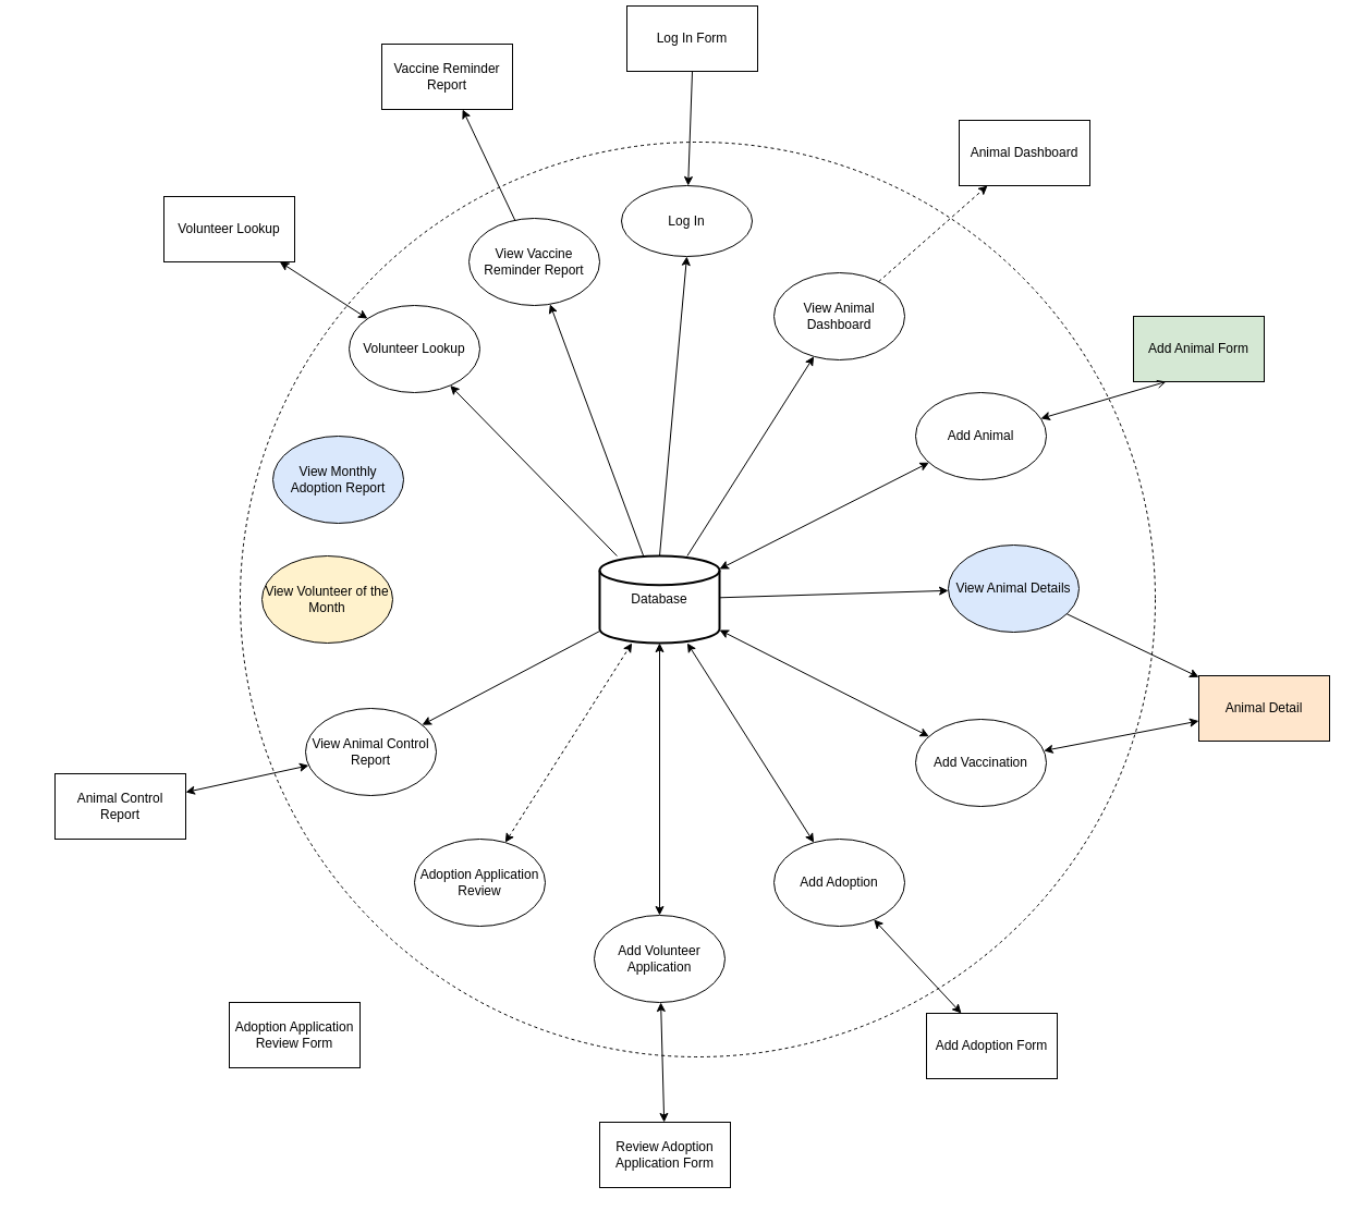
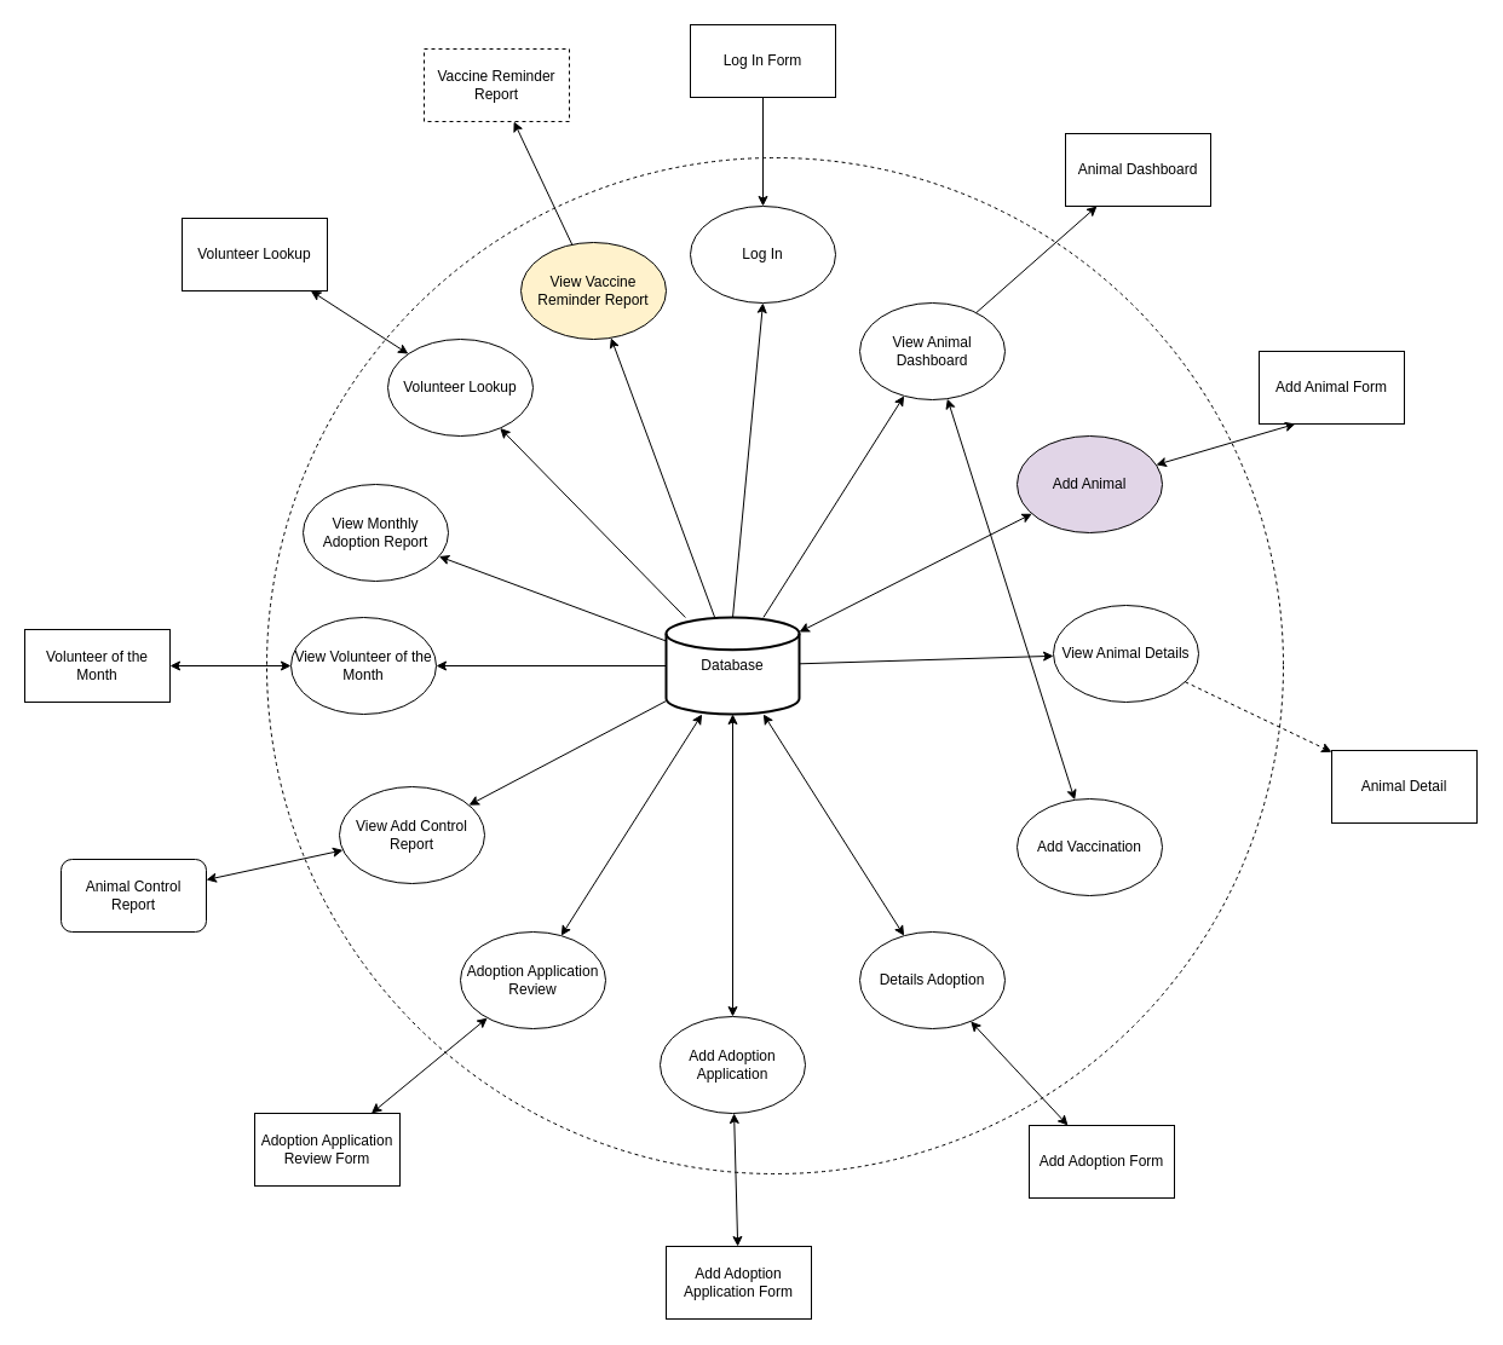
- <mxCell id="10" value="Log In Form" style="rounded=0;whiteSpace=wrap;html=1;fillColor=#ffffff;" parent="1" vertex="1"><mxGeometry x="575" y="5" width="120" height="60" as="geometry" /></mxCell>
+ <mxCell id="10" value="Log In Form" style="rounded=0;whiteSpace=wrap;html=1;fillColor=#ffffff;" parent="1" vertex="1"><mxGeometry x="570" y="20" width="120" height="60" as="geometry" /></mxCell>
- <mxCell id="23" value="Vaccine Reminder Report" style="rounded=0;whiteSpace=wrap;html=1;fillColor=#ffffff;" parent="1" vertex="1"><mxGeometry x="350" y="40" width="120" height="60" as="geometry" /></mxCell>
+ <mxCell id="23" value="Vaccine Reminder Report" style="rounded=0;whiteSpace=wrap;html=1;fillColor=#ffffff;dashed=1;" parent="1" vertex="1"><mxGeometry x="350" y="40" width="120" height="60" as="geometry" /></mxCell>
- <mxCell id="6" value="Log In" style="ellipse;whiteSpace=wrap;html=1;fillColor=#ffffff;" parent="1" vertex="1"><mxGeometry x="570" y="170" width="120" height="65" as="geometry" /></mxCell>
+ <mxCell id="6" value="Log In" style="ellipse;whiteSpace=wrap;html=1;fillColor=#ffffff;" parent="1" vertex="1"><mxGeometry x="570" y="170" width="120" height="80" as="geometry" /></mxCell>
- <mxCell id="32" value="" style="endArrow=classic;html=1;dashed=1;" parent="1" source="12" target="28" edge="1"><mxGeometry width="50" height="50" relative="1" as="geometry"><mxPoint x="649.98" y="530" as="sourcePoint" /><mxPoint x="758.843" y="337.431" as="targetPoint" /></mxGeometry></mxCell>
+ <mxCell id="32" value="" style="endArrow=classic;html=1;" parent="1" source="12" target="28" edge="1"><mxGeometry width="50" height="50" relative="1" as="geometry"><mxPoint x="649.98" y="530" as="sourcePoint" /><mxPoint x="758.843" y="337.431" as="targetPoint" /></mxGeometry></mxCell>
- <mxCell id="22" value="View Vaccine Reminder Report" style="ellipse;whiteSpace=wrap;html=1;fillColor=#ffffff;" parent="1" vertex="1"><mxGeometry x="430" y="200" width="120" height="80" as="geometry" /></mxCell>
+ <mxCell id="22" value="View Vaccine Reminder Report" style="ellipse;whiteSpace=wrap;html=1;fillColor=#fff2cc;" parent="1" vertex="1"><mxGeometry x="430" y="200" width="120" height="80" as="geometry" /></mxCell>
- <mxCell id="8" value="Add Animal Form" style="rounded=0;whiteSpace=wrap;html=1;fillColor=#d5e8d4;" parent="1" vertex="1"><mxGeometry x="1040" y="290" width="120" height="60" as="geometry" /></mxCell>
+ <mxCell id="8" value="Add Animal Form" style="rounded=0;whiteSpace=wrap;html=1;fillColor=#ffffff;" parent="1" vertex="1"><mxGeometry x="1040" y="290" width="120" height="60" as="geometry" /></mxCell>
- <mxCell id="38" value="" style="endArrow=open;startArrow=classic;html=1;entryX=0.25;entryY=1;entryDx=0;entryDy=0;" parent="1" source="11" target="8" edge="1"><mxGeometry width="50" height="50" relative="1" as="geometry"><mxPoint x="1100" y="480" as="sourcePoint" /><mxPoint x="1150" y="430" as="targetPoint" /></mxGeometry></mxCell>
+ <mxCell id="38" value="" style="endArrow=classic;startArrow=classic;html=1;entryX=0.25;entryY=1;entryDx=0;entryDy=0;" parent="1" source="11" target="8" edge="1"><mxGeometry width="50" height="50" relative="1" as="geometry"><mxPoint x="1100" y="480" as="sourcePoint" /><mxPoint x="1150" y="430" as="targetPoint" /></mxGeometry></mxCell>
- <mxCell id="11" value="Add Animal" style="ellipse;whiteSpace=wrap;html=1;fillColor=#ffffff;" parent="1" vertex="1"><mxGeometry x="840" y="360" width="120" height="80" as="geometry" /></mxCell>
+ <mxCell id="11" value="Add Animal" style="ellipse;whiteSpace=wrap;html=1;fillColor=#e1d5e7;" parent="1" vertex="1"><mxGeometry x="840" y="360" width="120" height="80" as="geometry" /></mxCell>
- <mxCell id="16" value="View Monthly Adoption Report" style="ellipse;whiteSpace=wrap;html=1;fillColor=#dae8fc;" parent="1" vertex="1"><mxGeometry x="250" y="400" width="120" height="80" as="geometry" /></mxCell>
+ <mxCell id="16" value="View Monthly Adoption Report" style="ellipse;whiteSpace=wrap;html=1;fillColor=#ffffff;" parent="1" vertex="1"><mxGeometry x="250" y="400" width="120" height="80" as="geometry" /></mxCell>
+ <mxCell id="49" value="" style="endArrow=classic;html=1;" parent="1" source="20" target="16" edge="1"><mxGeometry width="50" height="50" relative="1" as="geometry"><mxPoint x="80" y="320" as="sourcePoint" /><mxPoint x="130" y="270" as="targetPoint" /></mxGeometry></mxCell>
- <mxCell id="18" value="View Animal Details" style="ellipse;whiteSpace=wrap;html=1;fillColor=#dae8fc;" parent="1" vertex="1"><mxGeometry x="870" y="500" width="120" height="80" as="geometry" /></mxCell>
+ <mxCell id="18" value="View Animal Details" style="ellipse;whiteSpace=wrap;html=1;fillColor=#ffffff;" parent="1" vertex="1"><mxGeometry x="870" y="500" width="120" height="80" as="geometry" /></mxCell>
+ <mxCell id="25" value="Volunteer of the Month" style="rounded=0;whiteSpace=wrap;html=1;fillColor=#ffffff;" parent="1" vertex="1"><mxGeometry x="20" y="520" width="120" height="60" as="geometry" /></mxCell>
+ <mxCell id="47" value="" style="endArrow=classic;startArrow=classic;html=1;" parent="1" source="25" target="14" edge="1"><mxGeometry width="50" height="50" relative="1" as="geometry"><mxPoint x="90" y="670" as="sourcePoint" /><mxPoint x="140" y="620" as="targetPoint" /></mxGeometry></mxCell>
- <mxCell id="14" value="View Volunteer of the Month" style="ellipse;whiteSpace=wrap;html=1;fillColor=#fff2cc;" parent="1" vertex="1"><mxGeometry x="240" y="510" width="120" height="80" as="geometry" /></mxCell>
+ <mxCell id="14" value="View Volunteer of the Month" style="ellipse;whiteSpace=wrap;html=1;fillColor=#ffffff;" parent="1" vertex="1"><mxGeometry x="240" y="510" width="120" height="80" as="geometry" /></mxCell>
+ <mxCell id="48" value="" style="endArrow=classic;html=1;" parent="1" source="20" target="14" edge="1"><mxGeometry width="50" height="50" relative="1" as="geometry"><mxPoint x="140" y="680" as="sourcePoint" /><mxPoint x="190" y="630" as="targetPoint" /></mxGeometry></mxCell>
- <mxCell id="34" value="" style="endArrow=classic;html=1;" parent="1" source="18" target="7" edge="1"><mxGeometry width="50" height="50" relative="1" as="geometry"><mxPoint x="1150" y="480" as="sourcePoint" /><mxPoint x="1200" y="430" as="targetPoint" /></mxGeometry></mxCell>
+ <mxCell id="34" value="" style="endArrow=classic;html=1;dashed=1;" parent="1" source="18" target="7" edge="1"><mxGeometry width="50" height="50" relative="1" as="geometry"><mxPoint x="1150" y="480" as="sourcePoint" /><mxPoint x="1200" y="430" as="targetPoint" /></mxGeometry></mxCell>
- <mxCell id="36" value="" style="endArrow=classic;startArrow=classic;html=1;" parent="1" source="3" target="20" edge="1"><mxGeometry width="50" height="50" relative="1" as="geometry"><mxPoint x="1060" y="830" as="sourcePoint" /><mxPoint x="1110" y="780" as="targetPoint" /></mxGeometry></mxCell>
+ <mxCell id="36" value="" style="endArrow=classic;startArrow=classic;html=1;" parent="1" source="3" target="12" edge="1"><mxGeometry width="50" height="50" relative="1" as="geometry"><mxPoint x="1060" y="830" as="sourcePoint" /><mxPoint x="1110" y="780" as="targetPoint" /></mxGeometry></mxCell>
- <mxCell id="7" value="Animal Detail" style="rounded=0;whiteSpace=wrap;html=1;fillColor=#ffe6cc;" parent="1" vertex="1"><mxGeometry x="1100" y="620" width="120" height="60" as="geometry" /></mxCell>
+ <mxCell id="7" value="Animal Detail" style="rounded=0;whiteSpace=wrap;html=1;fillColor=#ffffff;" parent="1" vertex="1"><mxGeometry x="1100" y="620" width="120" height="60" as="geometry" /></mxCell>
- <mxCell id="35" value="" style="endArrow=classic;startArrow=classic;html=1;" parent="1" source="7" target="3" edge="1"><mxGeometry width="50" height="50" relative="1" as="geometry"><mxPoint x="1150" y="500" as="sourcePoint" /><mxPoint x="1200" y="450" as="targetPoint" /></mxGeometry></mxCell>
- <mxCell id="43" value="" style="endArrow=classic;startArrow=classic;html=1;dashed=1;" parent="1" source="15" target="20" edge="1"><mxGeometry width="50" height="50" relative="1" as="geometry"><mxPoint x="440" y="820" as="sourcePoint" /><mxPoint x="370" y="1010" as="targetPoint" /></mxGeometry></mxCell>
+ <mxCell id="43" value="" style="endArrow=classic;startArrow=classic;html=1;" parent="1" source="15" target="20" edge="1"><mxGeometry width="50" height="50" relative="1" as="geometry"><mxPoint x="440" y="820" as="sourcePoint" /><mxPoint x="370" y="1010" as="targetPoint" /></mxGeometry></mxCell>
- <mxCell id="13" value="View Animal Control Report" style="ellipse;whiteSpace=wrap;html=1;fillColor=#ffffff;" parent="1" vertex="1"><mxGeometry x="280" y="650" width="120" height="80" as="geometry" /></mxCell>
+ <mxCell id="13" value="View Add Control Report" style="ellipse;whiteSpace=wrap;html=1;fillColor=#ffffff;" parent="1" vertex="1"><mxGeometry x="280" y="650" width="120" height="80" as="geometry" /></mxCell>
- <mxCell id="21" value="Animal Control Report" style="rounded=0;whiteSpace=wrap;html=1;fillColor=#ffffff;" parent="1" vertex="1"><mxGeometry x="50" y="710" width="120" height="60" as="geometry" /></mxCell>
+ <mxCell id="21" value="Animal Control Report" style="whiteSpace=wrap;html=1;fillColor=#ffffff;rounded=1;" parent="1" vertex="1"><mxGeometry x="50" y="710" width="120" height="60" as="geometry" /></mxCell>
- <mxCell id="4" value="Add Adoption" style="ellipse;whiteSpace=wrap;html=1;fillColor=#ffffff;" parent="1" vertex="1"><mxGeometry x="710" y="770" width="120" height="80" as="geometry" /></mxCell>
+ <mxCell id="4" value="Details Adoption" style="ellipse;whiteSpace=wrap;html=1;fillColor=#ffffff;" parent="1" vertex="1"><mxGeometry x="710" y="770" width="120" height="80" as="geometry" /></mxCell>
+ <mxCell id="44" value="" style="endArrow=classic;startArrow=classic;html=1;" parent="1" source="9" target="15" edge="1"><mxGeometry width="50" height="50" relative="1" as="geometry"><mxPoint x="330" y="1070" as="sourcePoint" /><mxPoint x="380" y="1020" as="targetPoint" /></mxGeometry></mxCell>
- <mxCell id="5" value="Add Volunteer Application" style="ellipse;whiteSpace=wrap;html=1;fillColor=#ffffff;" parent="1" vertex="1"><mxGeometry x="545" y="840" width="120" height="80" as="geometry" /></mxCell>
+ <mxCell id="5" value="Add Adoption Application" style="ellipse;whiteSpace=wrap;html=1;fillColor=#ffffff;" parent="1" vertex="1"><mxGeometry x="545" y="840" width="120" height="80" as="geometry" /></mxCell>
- <mxCell id="26" value="Review Adoption Application Form" style="rounded=0;whiteSpace=wrap;html=1;fillColor=#ffffff;" parent="1" vertex="1"><mxGeometry x="550" y="1030" width="120" height="60" as="geometry" /></mxCell>
+ <mxCell id="26" value="Add Adoption Application Form" style="rounded=0;whiteSpace=wrap;html=1;fillColor=#ffffff;" parent="1" vertex="1"><mxGeometry x="550" y="1030" width="120" height="60" as="geometry" /></mxCell>
